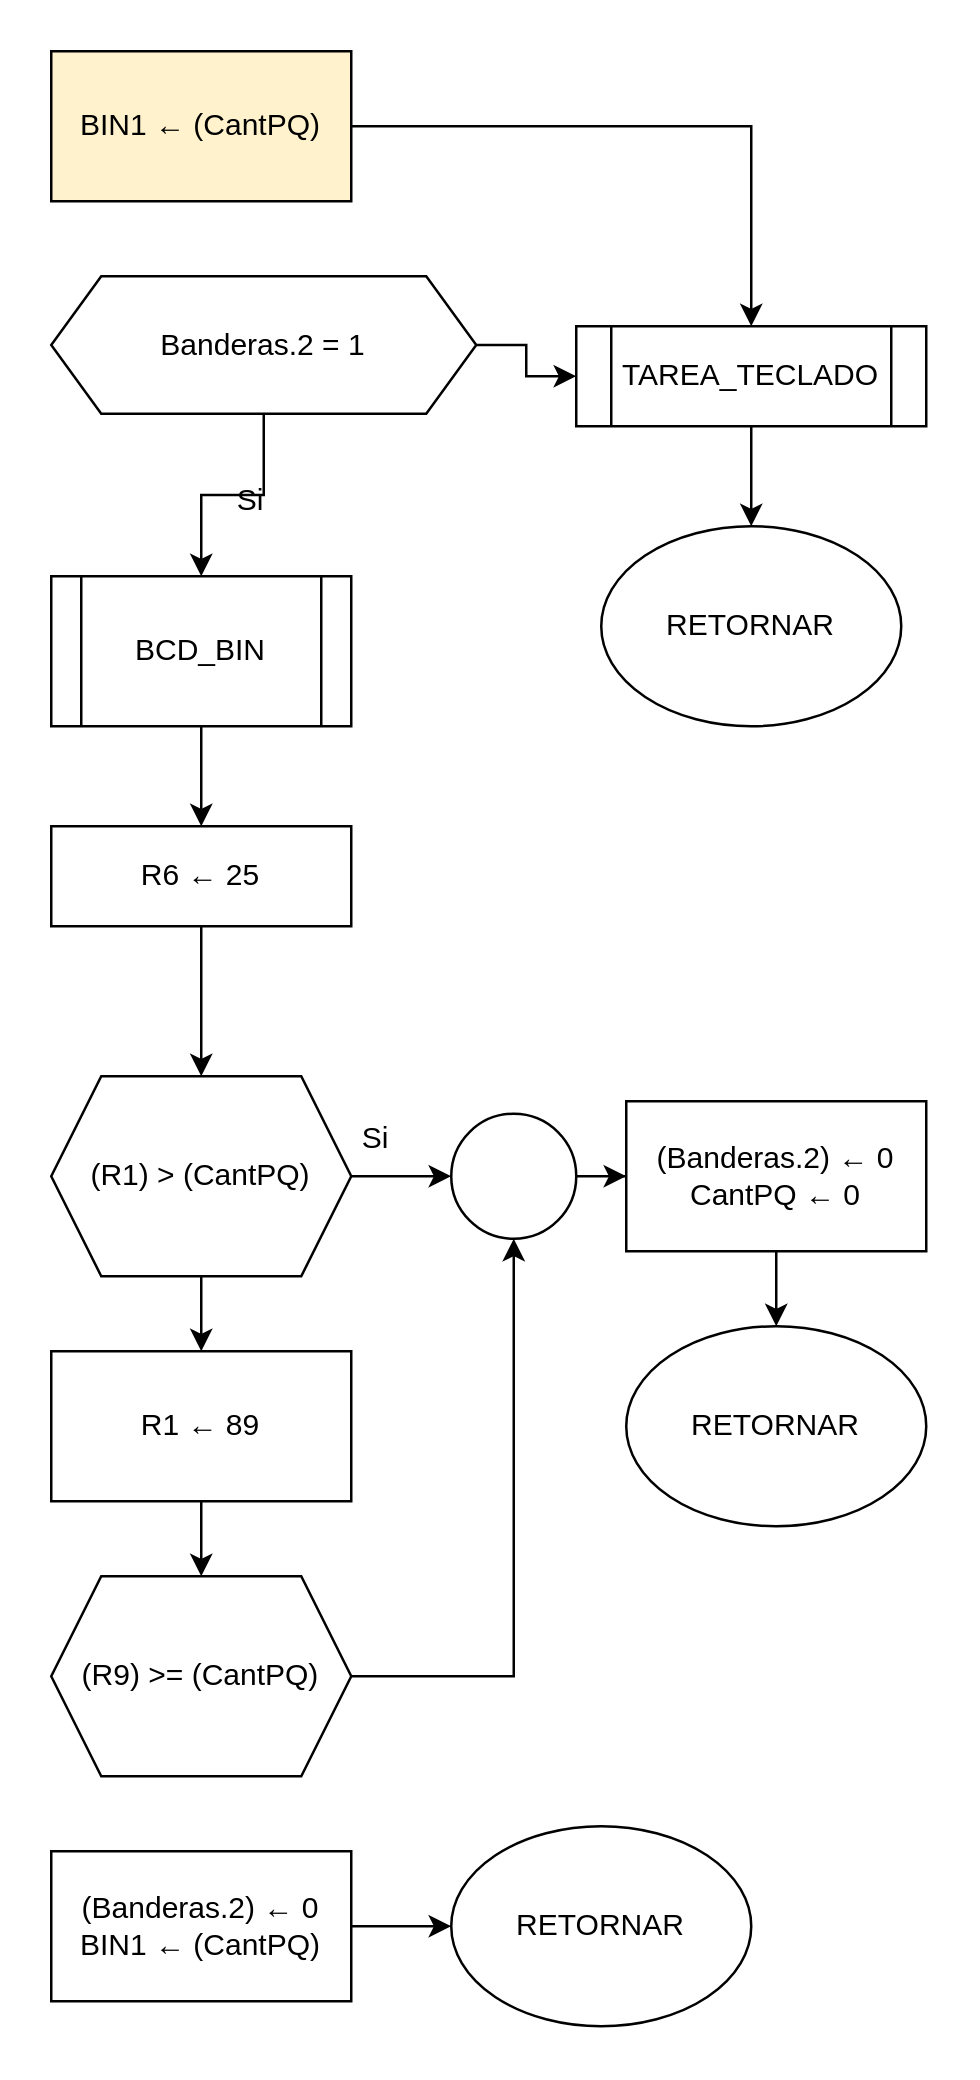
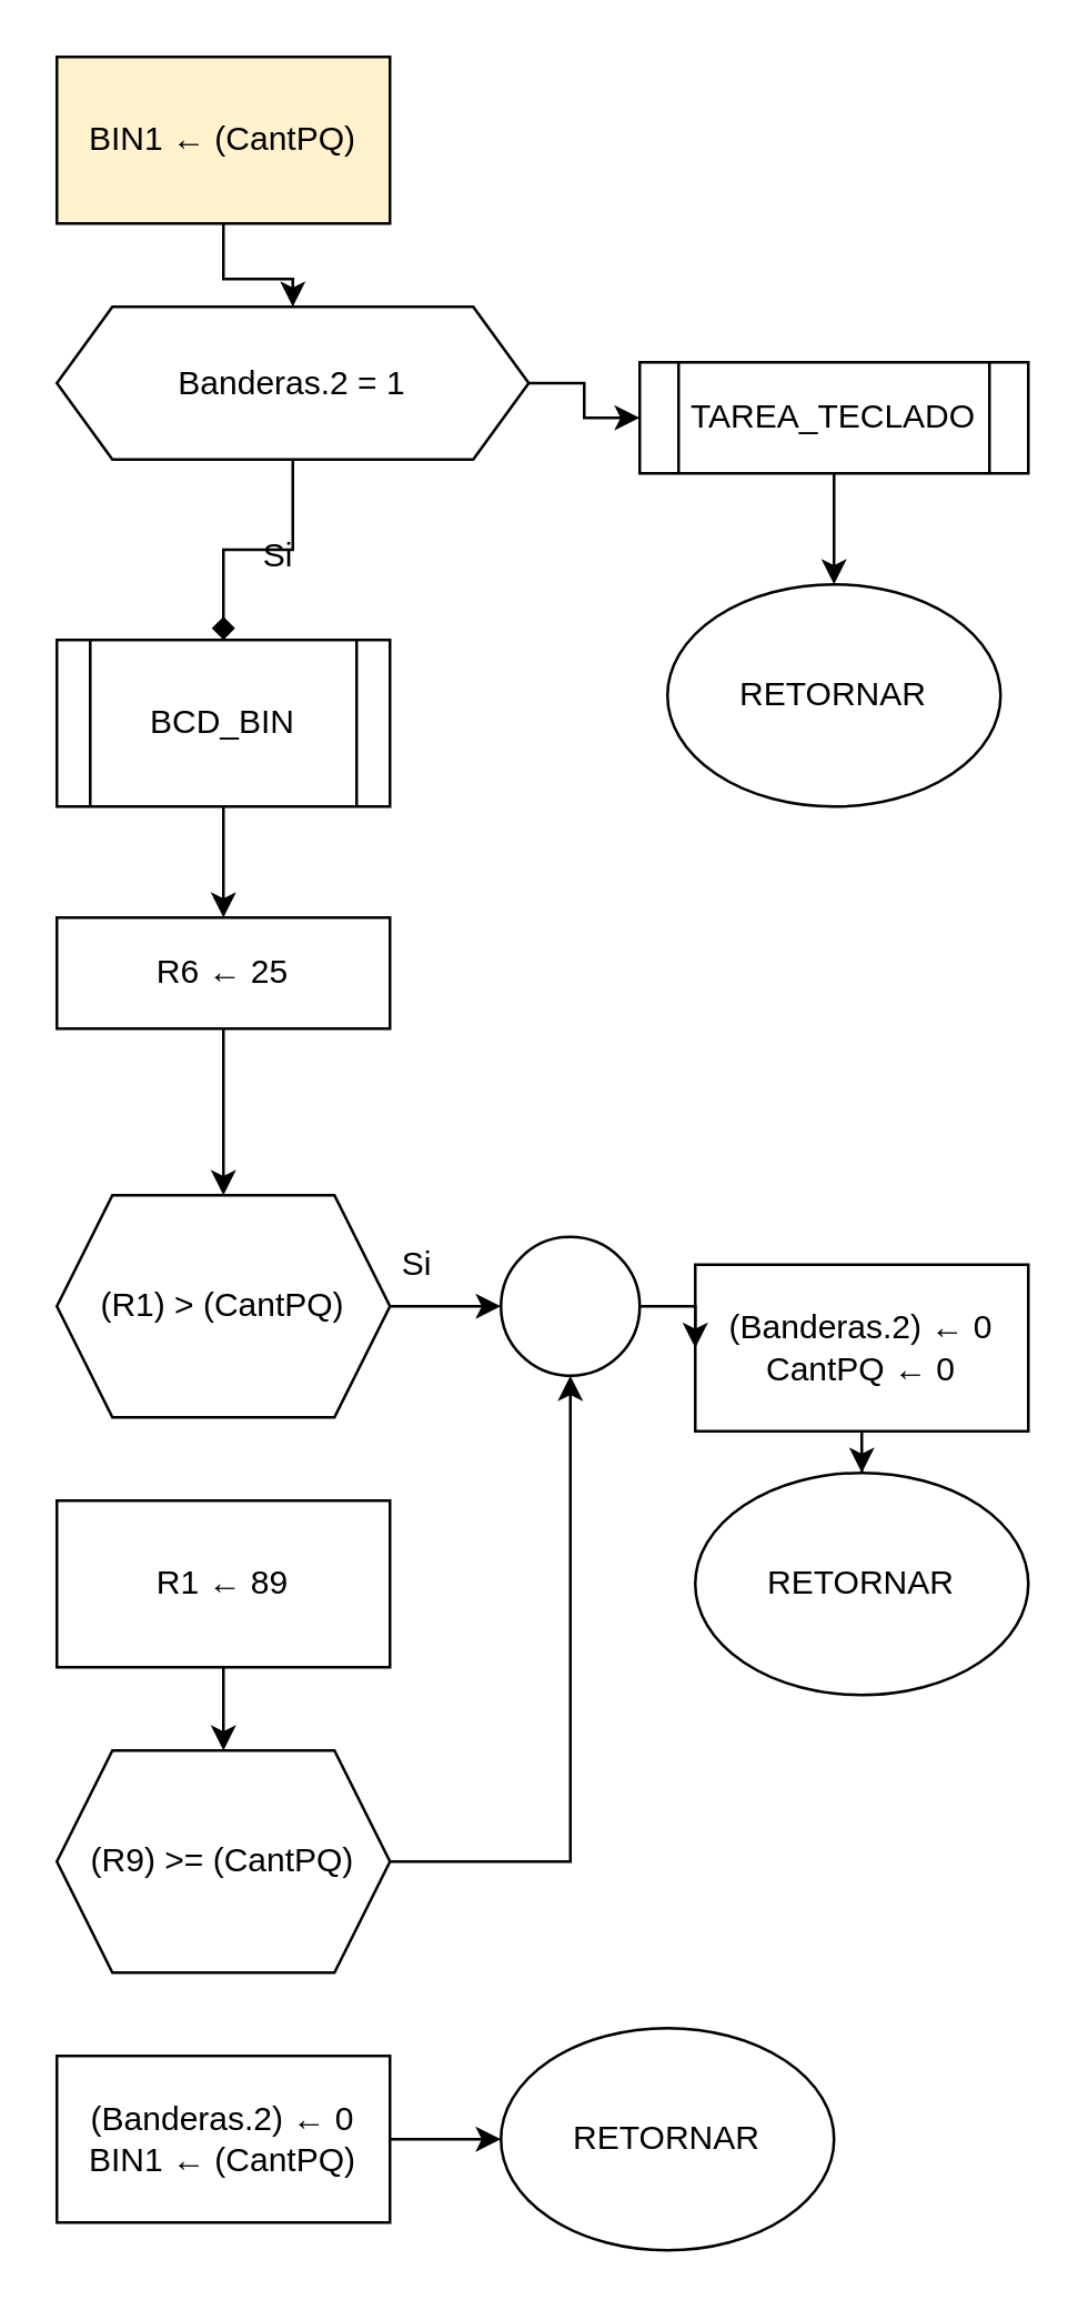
- <mxCell id="2" value="" style="edgeStyle=orthogonalEdgeStyle;rounded=0;orthogonalLoop=1;jettySize=auto;html=1;" edge="1" parent="1" source="3" target="8"><mxGeometry relative="1" as="geometry" /></mxCell>
+ <mxCell id="2" value="" style="edgeStyle=orthogonalEdgeStyle;rounded=0;orthogonalLoop=1;jettySize=auto;html=1;" edge="1" parent="1" source="3" target="6"><mxGeometry relative="1" as="geometry" /></mxCell>
- <mxCell id="5" value="" style="edgeStyle=orthogonalEdgeStyle;rounded=0;orthogonalLoop=1;jettySize=auto;html=1;" edge="1" parent="1" source="6" target="11"><mxGeometry relative="1" as="geometry" /></mxCell>
+ <mxCell id="5" value="" style="edgeStyle=orthogonalEdgeStyle;rounded=0;orthogonalLoop=1;jettySize=auto;html=1;endArrow=diamond;" edge="1" parent="1" source="6" target="11"><mxGeometry relative="1" as="geometry" /></mxCell>
- <mxCell id="19" value="&lt;div&gt;(Banderas.2) ← 0&lt;/div&gt;&lt;div&gt;CantPQ ← 0&lt;br&gt;&lt;/div&gt;" style="whiteSpace=wrap;html=1;" vertex="1" parent="1"><mxGeometry x="250" y="440" width="120" height="60" as="geometry" /></mxCell>
+ <mxCell id="19" value="&lt;div&gt;(Banderas.2) ← 0&lt;/div&gt;&lt;div&gt;CantPQ ← 0&lt;br&gt;&lt;/div&gt;" style="whiteSpace=wrap;html=1;" vertex="1" parent="1"><mxGeometry x="250" y="455" width="120" height="60" as="geometry" /></mxCell>
- <mxCell id="15" value="" style="edgeStyle=orthogonalEdgeStyle;rounded=0;orthogonalLoop=1;jettySize=auto;html=1;" edge="1" parent="1" source="17" target="23"><mxGeometry relative="1" as="geometry" /></mxCell>
